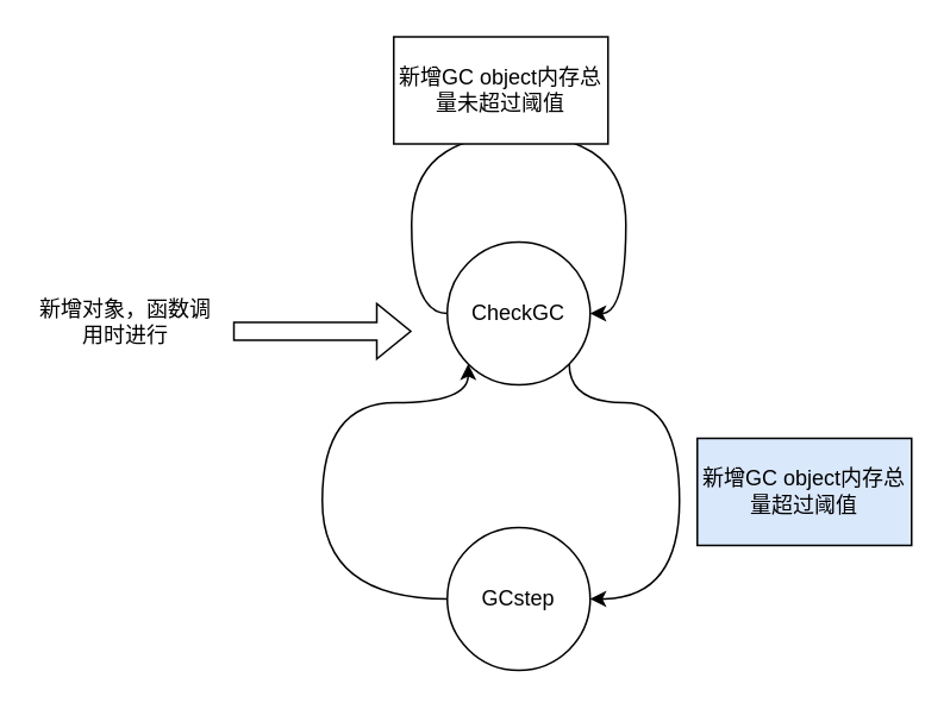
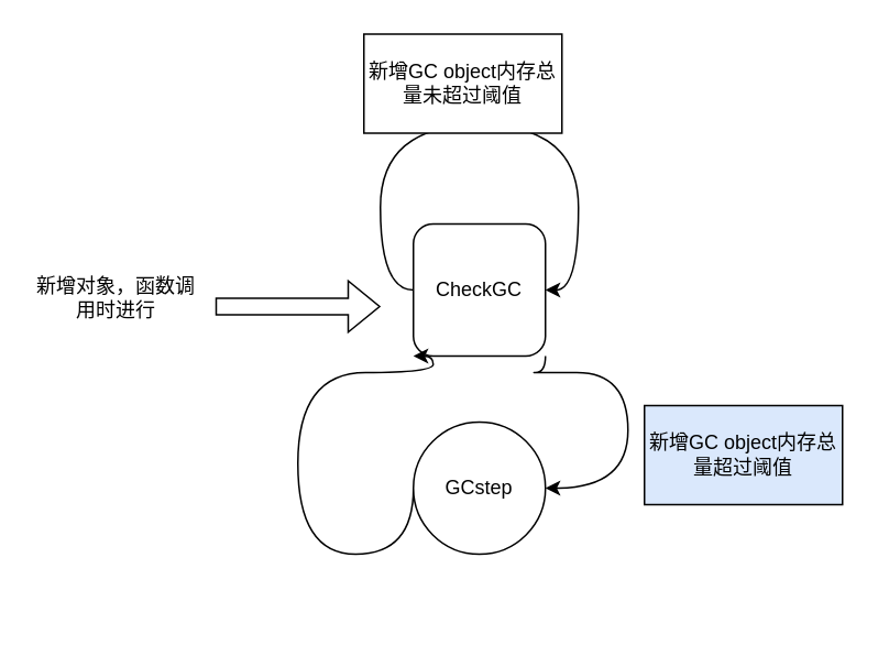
- <mxCell id="3" value="CheckGC" style="ellipse;whiteSpace=wrap;html=1;aspect=fixed;" vertex="1" parent="1"><mxGeometry x="250" y="135" width="80" height="80" as="geometry" /></mxCell>
+ <mxCell id="3" value="CheckGC" style="whiteSpace=wrap;html=1;aspect=fixed;rounded=1;" vertex="1" parent="1"><mxGeometry x="250" y="135" width="80" height="80" as="geometry" /></mxCell>
- <mxCell id="5" value="GCstep" style="ellipse;whiteSpace=wrap;html=1;aspect=fixed;" vertex="1" parent="1"><mxGeometry x="250" y="295" width="80" height="80" as="geometry" /></mxCell>
+ <mxCell id="5" value="GCstep" style="ellipse;whiteSpace=wrap;html=1;aspect=fixed;" vertex="1" parent="1"><mxGeometry x="250" y="255" width="80" height="80" as="geometry" /></mxCell>
